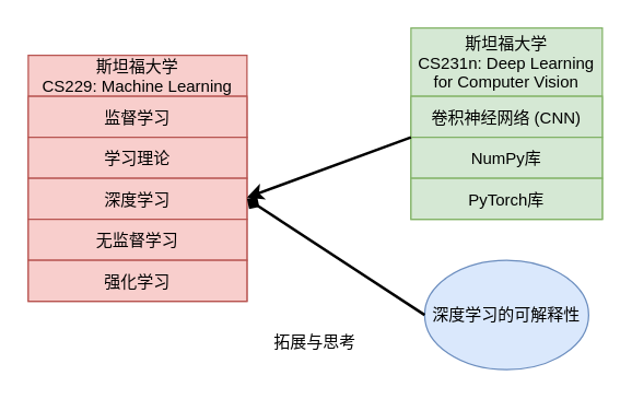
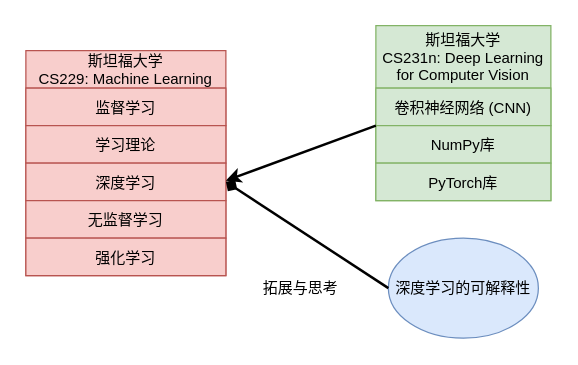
- <mxCell id="15" value="拓展与思考" style="text;html=1;strokeColor=none;fillColor=none;align=center;verticalAlign=middle;whiteSpace=wrap;rounded=0;" parent="1" vertex="1"><mxGeometry x="195" y="235" width="70" height="30" as="geometry" /></mxCell>
+ <mxCell id="15" value="拓展与思考" style="text;html=1;strokeColor=none;fillColor=none;align=center;verticalAlign=middle;whiteSpace=wrap;rounded=0;" parent="1" vertex="1"><mxGeometry x="205" y="215" width="70" height="30" as="geometry" /></mxCell>
